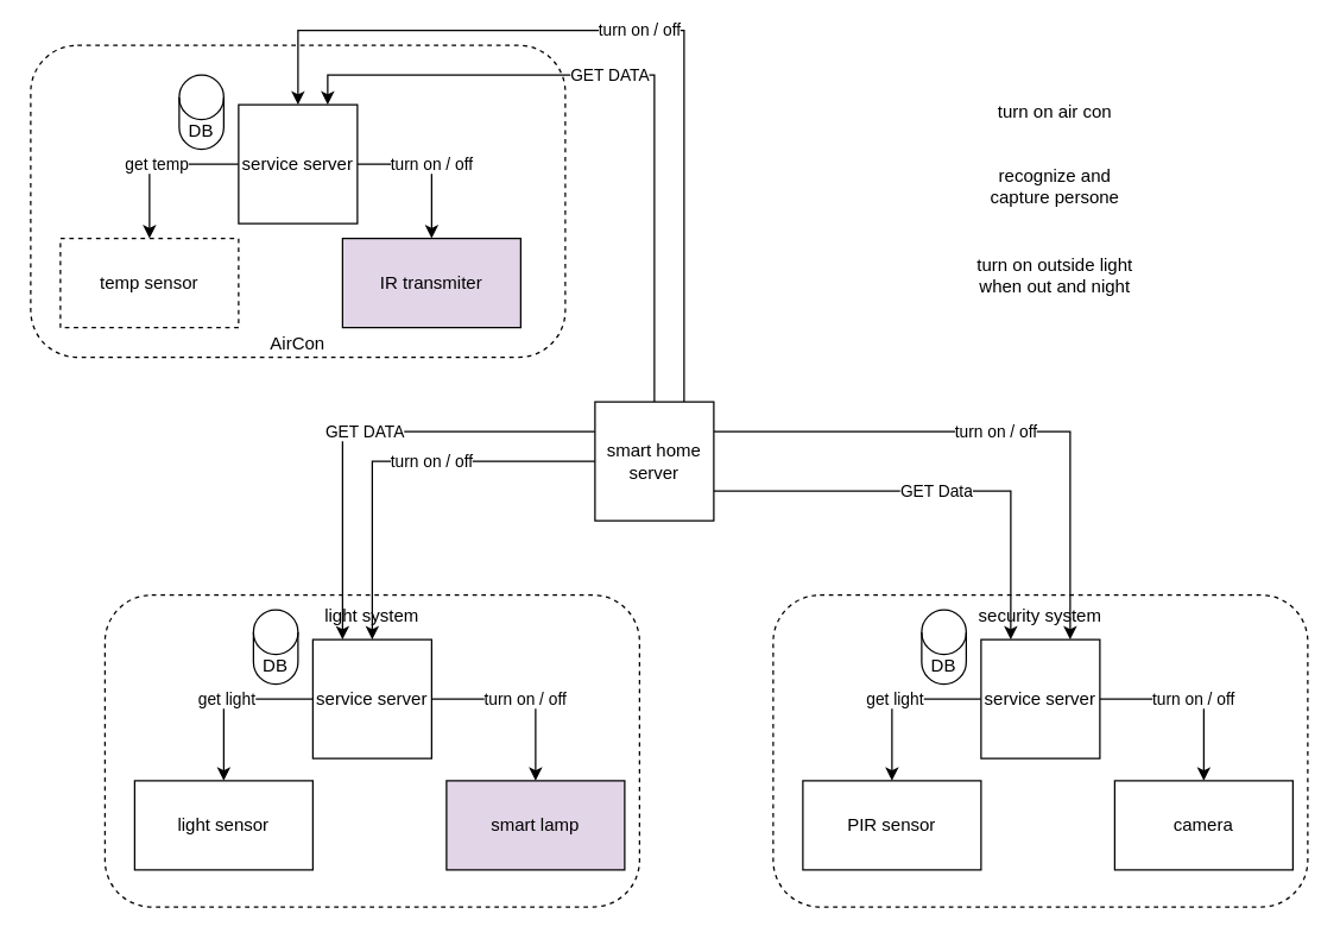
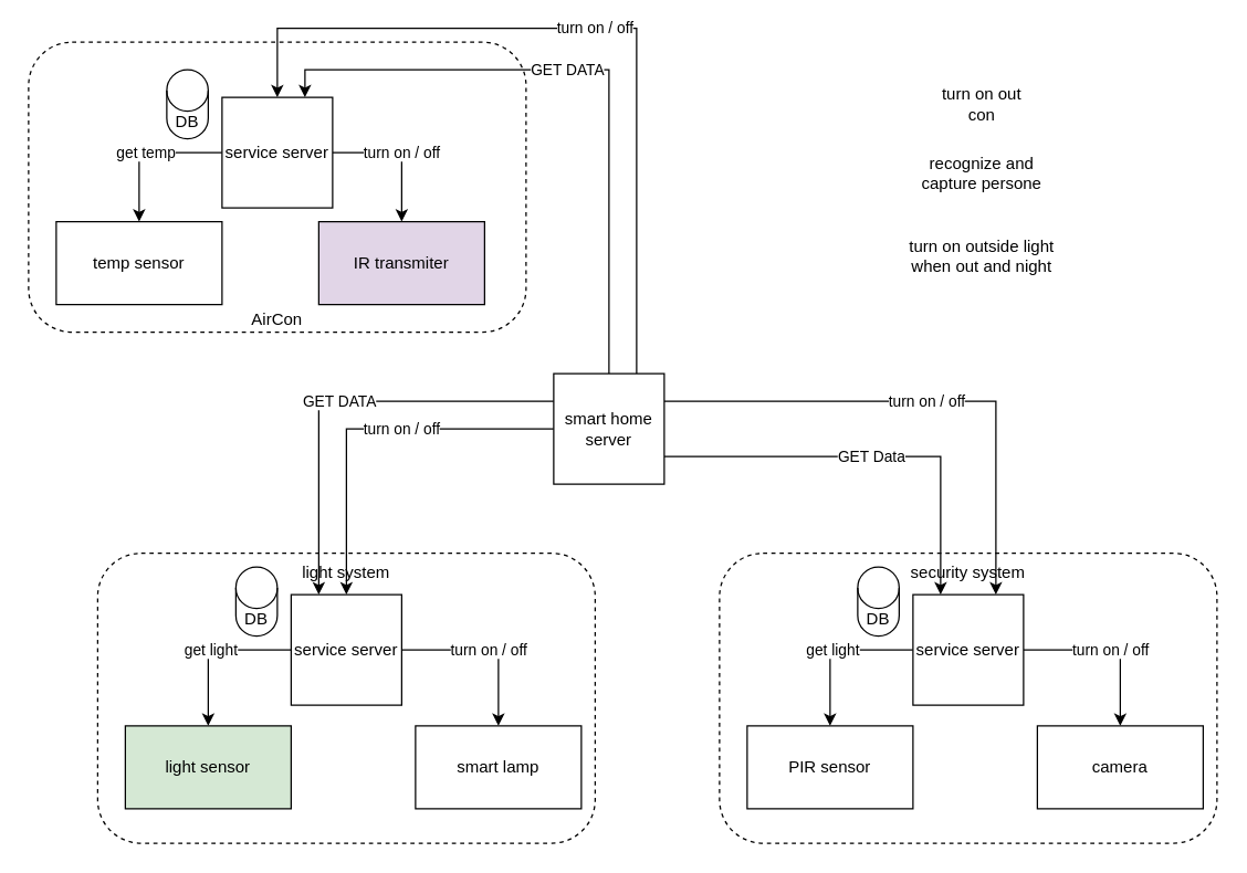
- <mxCell id="9" value="turn on air con" style="text;html=1;align=center;verticalAlign=middle;whiteSpace=wrap;rounded=0;" vertex="1" parent="1"><mxGeometry x="670" y="60" width="80" height="30" as="geometry" /></mxCell>
+ <mxCell id="9" value="turn on out con" style="text;html=1;align=center;verticalAlign=middle;whiteSpace=wrap;rounded=0;" vertex="1" parent="1"><mxGeometry x="670" y="60" width="80" height="30" as="geometry" /></mxCell>
- <mxCell id="33" value="temp sensor" style="rounded=0;whiteSpace=wrap;html=1;dashed=1;" vertex="1" parent="28"><mxGeometry x="20" y="130" width="120" height="60" as="geometry" /></mxCell>
+ <mxCell id="33" value="temp sensor" style="rounded=0;whiteSpace=wrap;html=1;" vertex="1" parent="28"><mxGeometry x="20" y="130" width="120" height="60" as="geometry" /></mxCell>
- <mxCell id="17" value="light sensor" style="rounded=0;whiteSpace=wrap;html=1;" vertex="1" parent="12"><mxGeometry x="20" y="125" width="120" height="60" as="geometry" /></mxCell>
+ <mxCell id="17" value="light sensor" style="rounded=0;whiteSpace=wrap;html=1;fillColor=#d5e8d4;" vertex="1" parent="12"><mxGeometry x="20" y="125" width="120" height="60" as="geometry" /></mxCell>
- <mxCell id="18" value="smart lamp" style="rounded=0;whiteSpace=wrap;html=1;fillColor=#e1d5e7;" vertex="1" parent="12"><mxGeometry x="230" y="125" width="120" height="60" as="geometry" /></mxCell>
+ <mxCell id="18" value="smart lamp" style="rounded=0;whiteSpace=wrap;html=1;" vertex="1" parent="12"><mxGeometry x="230" y="125" width="120" height="60" as="geometry" /></mxCell>
